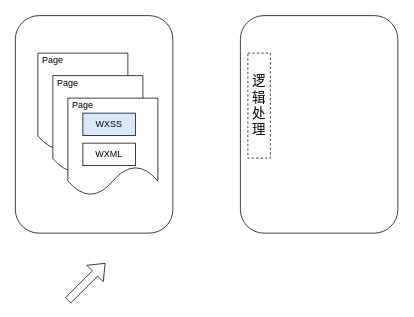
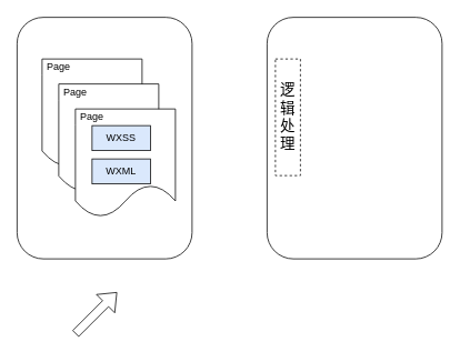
- <mxCell id="10" value="WXML" style="rounded=0;whiteSpace=wrap;html=1;" vertex="1" parent="1"><mxGeometry x="110" y="190" width="70" height="30" as="geometry" /></mxCell>
+ <mxCell id="10" value="WXML" style="rounded=0;whiteSpace=wrap;html=1;fillColor=#dae8fc;" vertex="1" parent="1"><mxGeometry x="110" y="190" width="70" height="30" as="geometry" /></mxCell>
